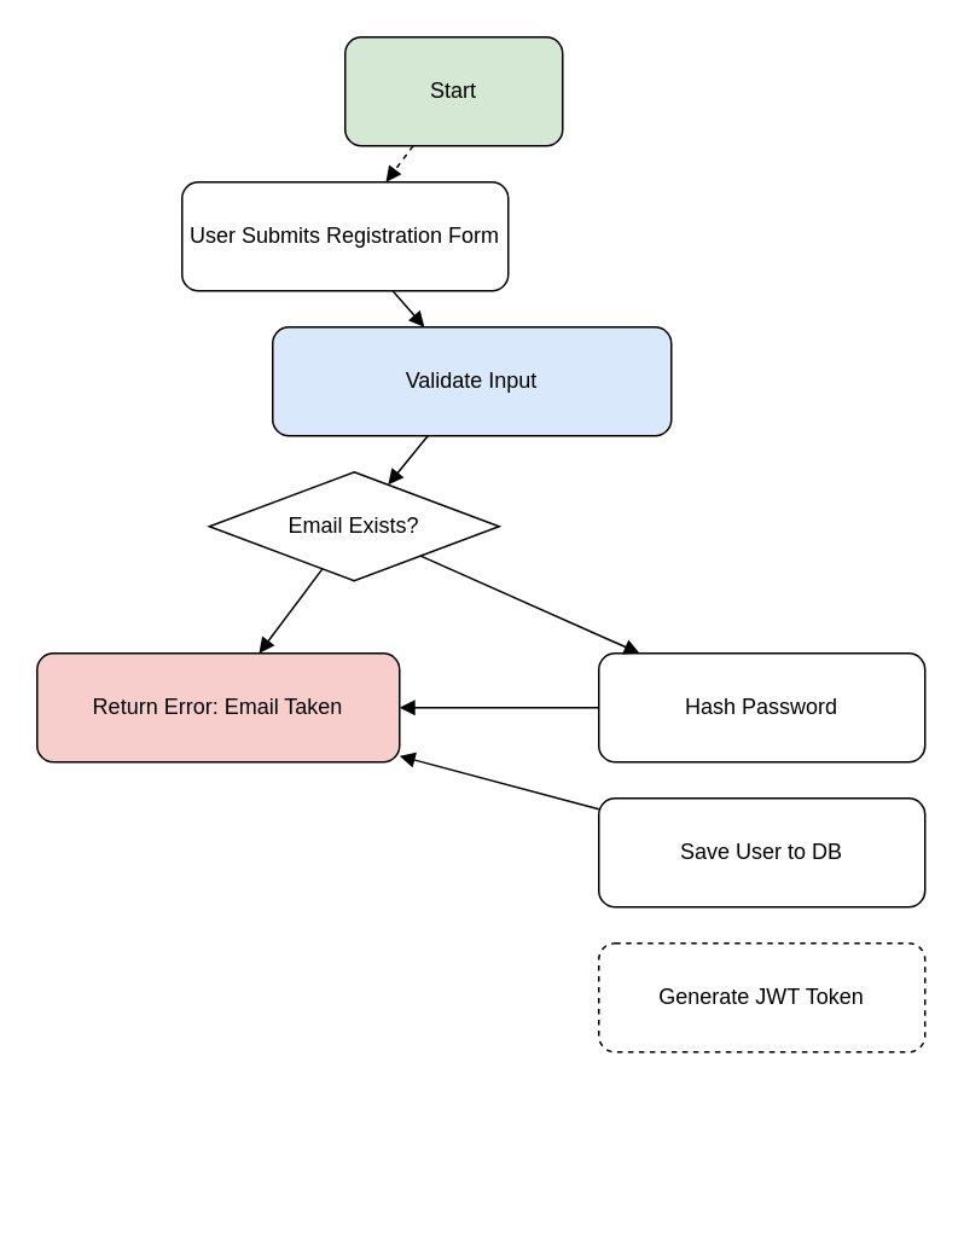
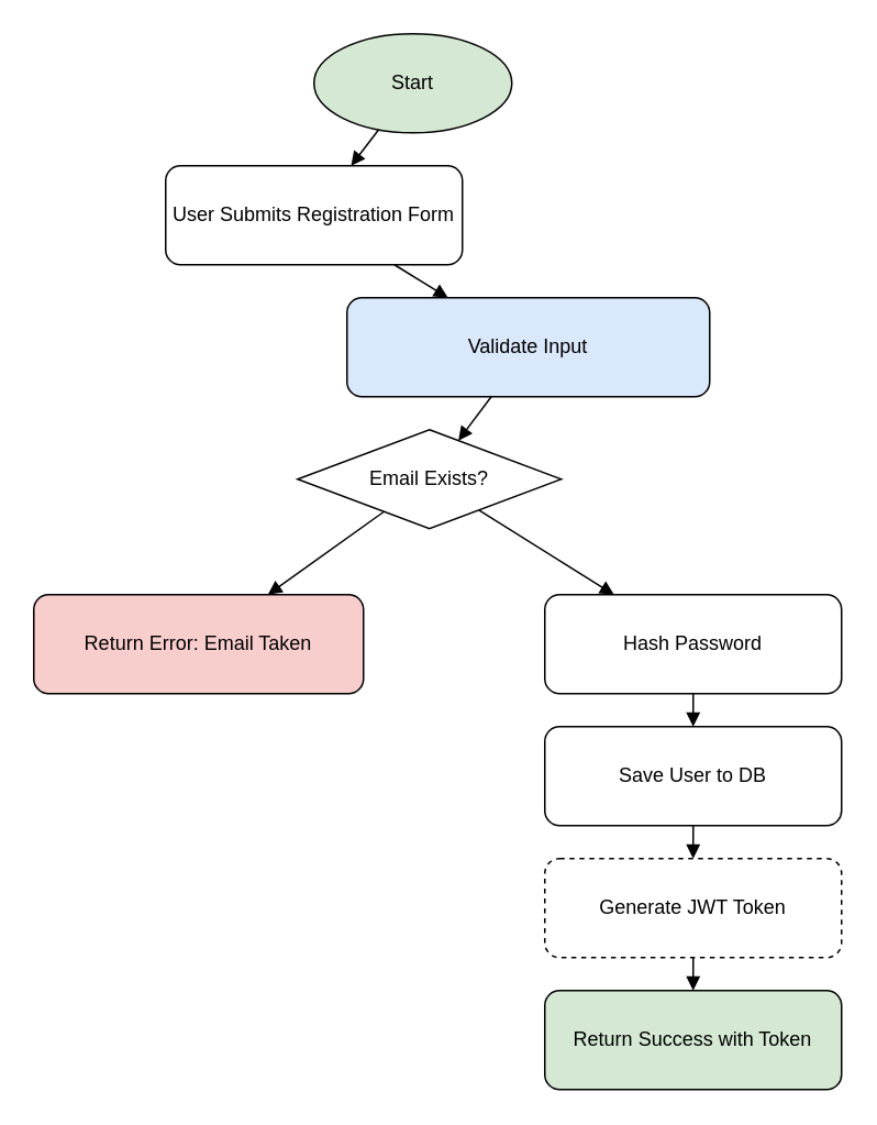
- <mxCell id="2" value="Start" style="whiteSpace=wrap;html=1;fillColor=#d5e8d4;rounded=1;" vertex="1" parent="1"><mxGeometry x="190" y="20" width="120" height="60" as="geometry" /></mxCell>
+ <mxCell id="2" value="Start" style="ellipse;whiteSpace=wrap;html=1;fillColor=#d5e8d4;" vertex="1" parent="1"><mxGeometry x="190" y="20" width="120" height="60" as="geometry" /></mxCell>
- <mxCell id="11" style="endArrow=block;dashed=1;" edge="1" parent="1" source="2" target="3"><mxGeometry relative="1" as="geometry" /></mxCell>
+ <mxCell id="11" style="endArrow=block;" edge="1" parent="1" source="2" target="3"><mxGeometry relative="1" as="geometry" /></mxCell>
- <mxCell id="4" value="Validate Input" style="rounded=1;whiteSpace=wrap;html=1;fillColor=#dae8fc;" vertex="1" parent="1"><mxGeometry x="150" y="180" width="220" height="60" as="geometry" /></mxCell>
+ <mxCell id="4" value="Validate Input" style="rounded=1;whiteSpace=wrap;html=1;fillColor=#dae8fc;" vertex="1" parent="1"><mxGeometry x="210" y="180" width="220" height="60" as="geometry" /></mxCell>
- <mxCell id="5" value="Email Exists?" style="rhombus;whiteSpace=wrap;html=1;" vertex="1" parent="1"><mxGeometry x="115" y="260" width="160" height="60" as="geometry" /></mxCell>
+ <mxCell id="5" value="Email Exists?" style="rhombus;whiteSpace=wrap;html=1;" vertex="1" parent="1"><mxGeometry x="180" y="260" width="160" height="60" as="geometry" /></mxCell>
- <mxCell id="16" style="endArrow=block;" edge="1" parent="1" source="7" target="6"><mxGeometry relative="1" as="geometry" /></mxCell>
+ <mxCell id="16" style="endArrow=block;" edge="1" parent="1" source="7" target="8"><mxGeometry relative="1" as="geometry" /></mxCell>
- <mxCell id="17" style="endArrow=block;" edge="1" parent="1" source="8" target="6"><mxGeometry relative="1" as="geometry" /></mxCell>
+ <mxCell id="17" style="endArrow=block;" edge="1" parent="1" source="8" target="9"><mxGeometry relative="1" as="geometry" /></mxCell>
+ <mxCell id="18" style="endArrow=block;" edge="1" parent="1" source="9" target="10"><mxGeometry relative="1" as="geometry" /></mxCell>
+ <mxCell id="10" value="Return Success with Token" style="rounded=1;whiteSpace=wrap;html=1;fillColor=#d5e8d4;" vertex="1" parent="1"><mxGeometry x="330" y="600" width="180" height="60" as="geometry" /></mxCell>
